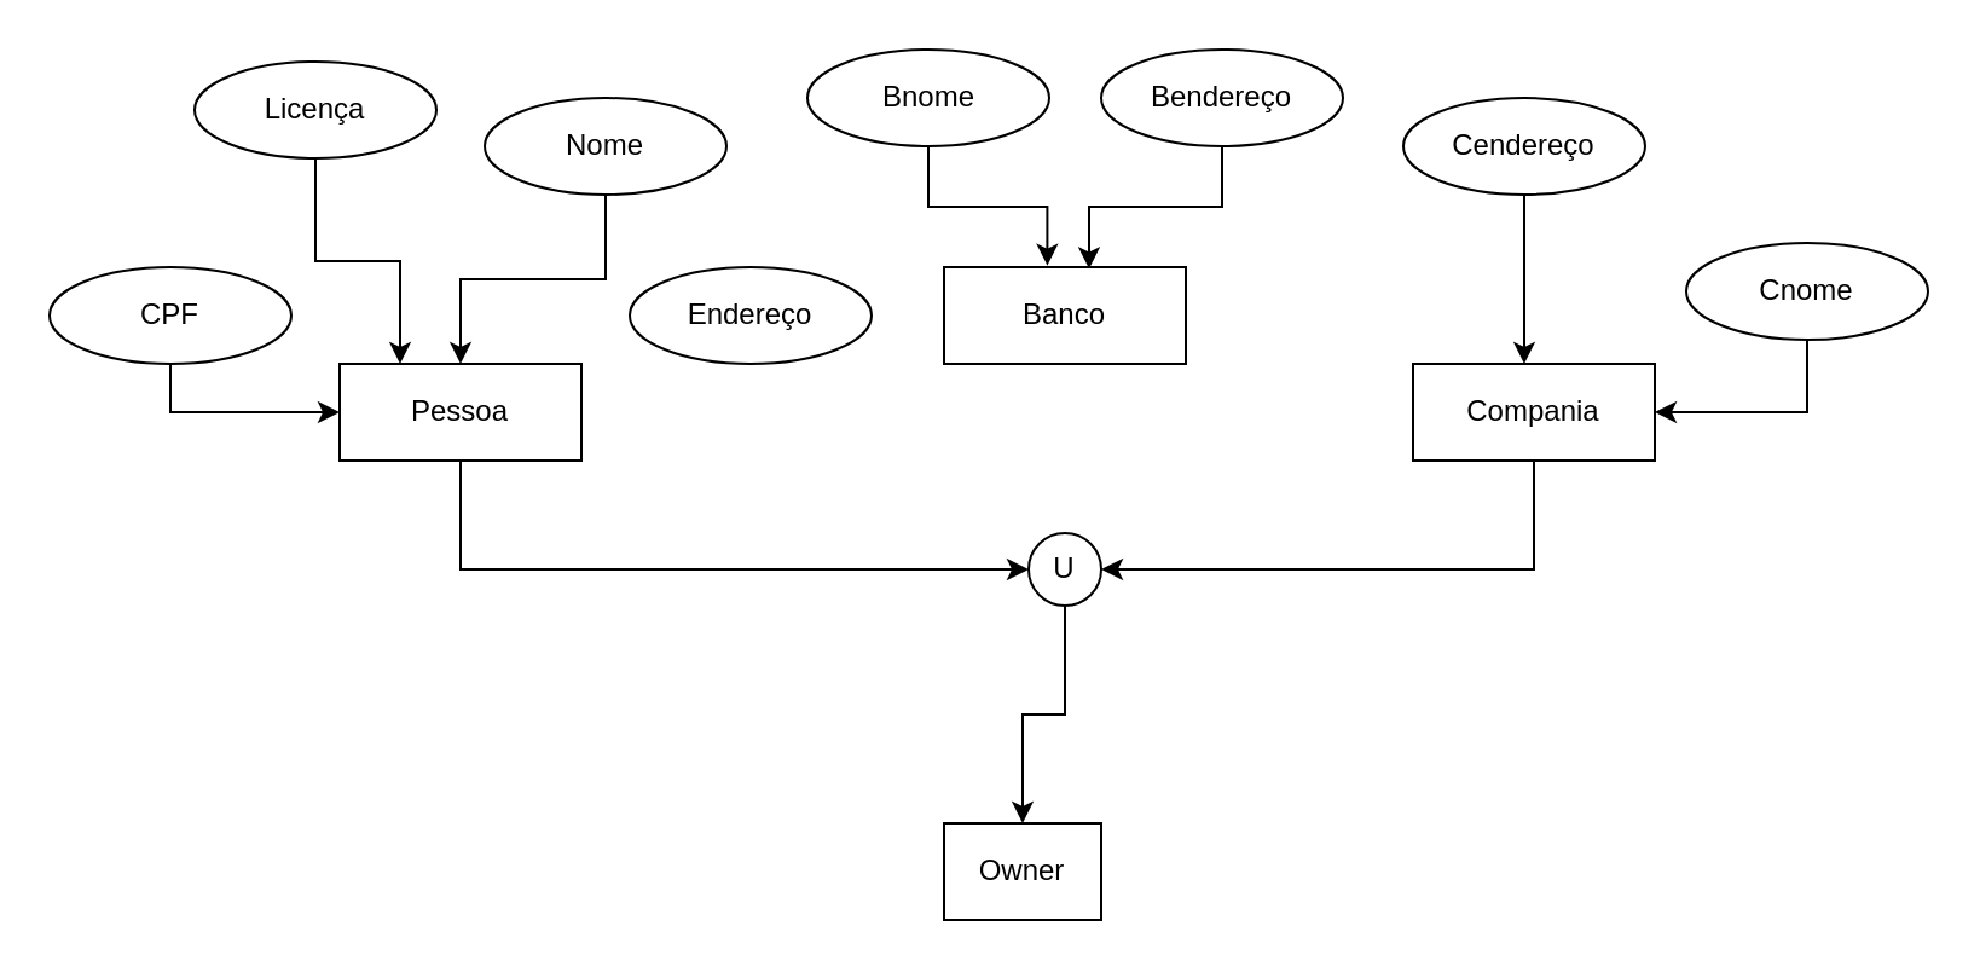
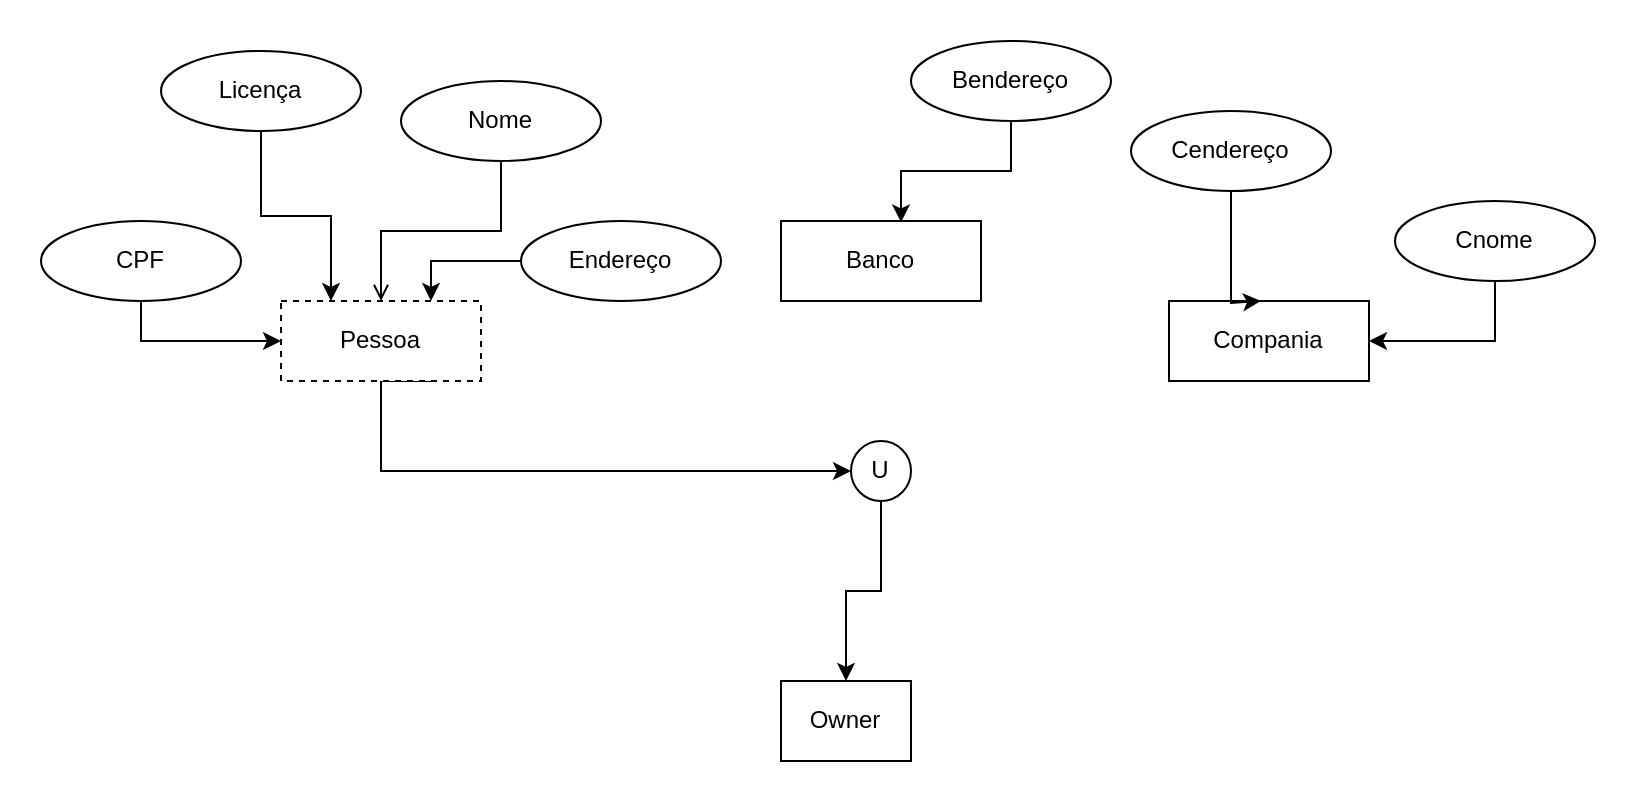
- <mxCell id="19" value="Bnome" style="ellipse;whiteSpace=wrap;html=1;align=center;" vertex="1" parent="1"><mxGeometry x="333.5" y="20" width="100" height="40" as="geometry" /></mxCell>
- <mxCell id="23" value="Cendereço" style="ellipse;whiteSpace=wrap;html=1;align=center;" vertex="1" parent="1"><mxGeometry x="580" y="40" width="100" height="40" as="geometry" /></mxCell>
+ <mxCell id="23" value="Cendereço" style="ellipse;whiteSpace=wrap;html=1;align=center;" vertex="1" parent="1"><mxGeometry x="565" y="55" width="100" height="40" as="geometry" /></mxCell>
- <mxCell id="18" style="edgeStyle=orthogonalEdgeStyle;rounded=0;orthogonalLoop=1;jettySize=auto;html=1;exitX=0.5;exitY=1;exitDx=0;exitDy=0;entryX=0.427;entryY=-0.017;entryDx=0;entryDy=0;entryPerimeter=0;" edge="1" parent="1" source="19" target="4"><mxGeometry relative="1" as="geometry" /></mxCell>
+ <mxCell id="16" style="edgeStyle=orthogonalEdgeStyle;rounded=0;orthogonalLoop=1;jettySize=auto;html=1;exitX=0;exitY=0.5;exitDx=0;exitDy=0;entryX=0.75;entryY=0;entryDx=0;entryDy=0;" edge="1" parent="1" source="17" target="3"><mxGeometry relative="1" as="geometry" /></mxCell>
- <mxCell id="10" style="edgeStyle=orthogonalEdgeStyle;rounded=0;orthogonalLoop=1;jettySize=auto;html=1;exitX=0.5;exitY=1;exitDx=0;exitDy=0;entryX=0.5;entryY=0;entryDx=0;entryDy=0;" edge="1" parent="1" source="11" target="3"><mxGeometry relative="1" as="geometry" /></mxCell>
+ <mxCell id="10" style="edgeStyle=orthogonalEdgeStyle;rounded=0;orthogonalLoop=1;jettySize=auto;html=1;exitX=0.5;exitY=1;exitDx=0;exitDy=0;entryX=0.5;entryY=0;entryDx=0;entryDy=0;endArrow=open;" edge="1" parent="1" source="11" target="3"><mxGeometry relative="1" as="geometry" /></mxCell>
- <mxCell id="3" value="Pessoa" style="whiteSpace=wrap;html=1;align=center;" vertex="1" parent="1"><mxGeometry x="140" y="150" width="100" height="40" as="geometry" /></mxCell>
+ <mxCell id="3" value="Pessoa" style="whiteSpace=wrap;html=1;align=center;dashed=1;" vertex="1" parent="1"><mxGeometry x="140" y="150" width="100" height="40" as="geometry" /></mxCell>
- <mxCell id="5" style="edgeStyle=orthogonalEdgeStyle;rounded=0;orthogonalLoop=1;jettySize=auto;html=1;exitX=0.5;exitY=1;exitDx=0;exitDy=0;entryX=1;entryY=0.5;entryDx=0;entryDy=0;" edge="1" parent="1" source="6" target="8"><mxGeometry relative="1" as="geometry" /></mxCell>
